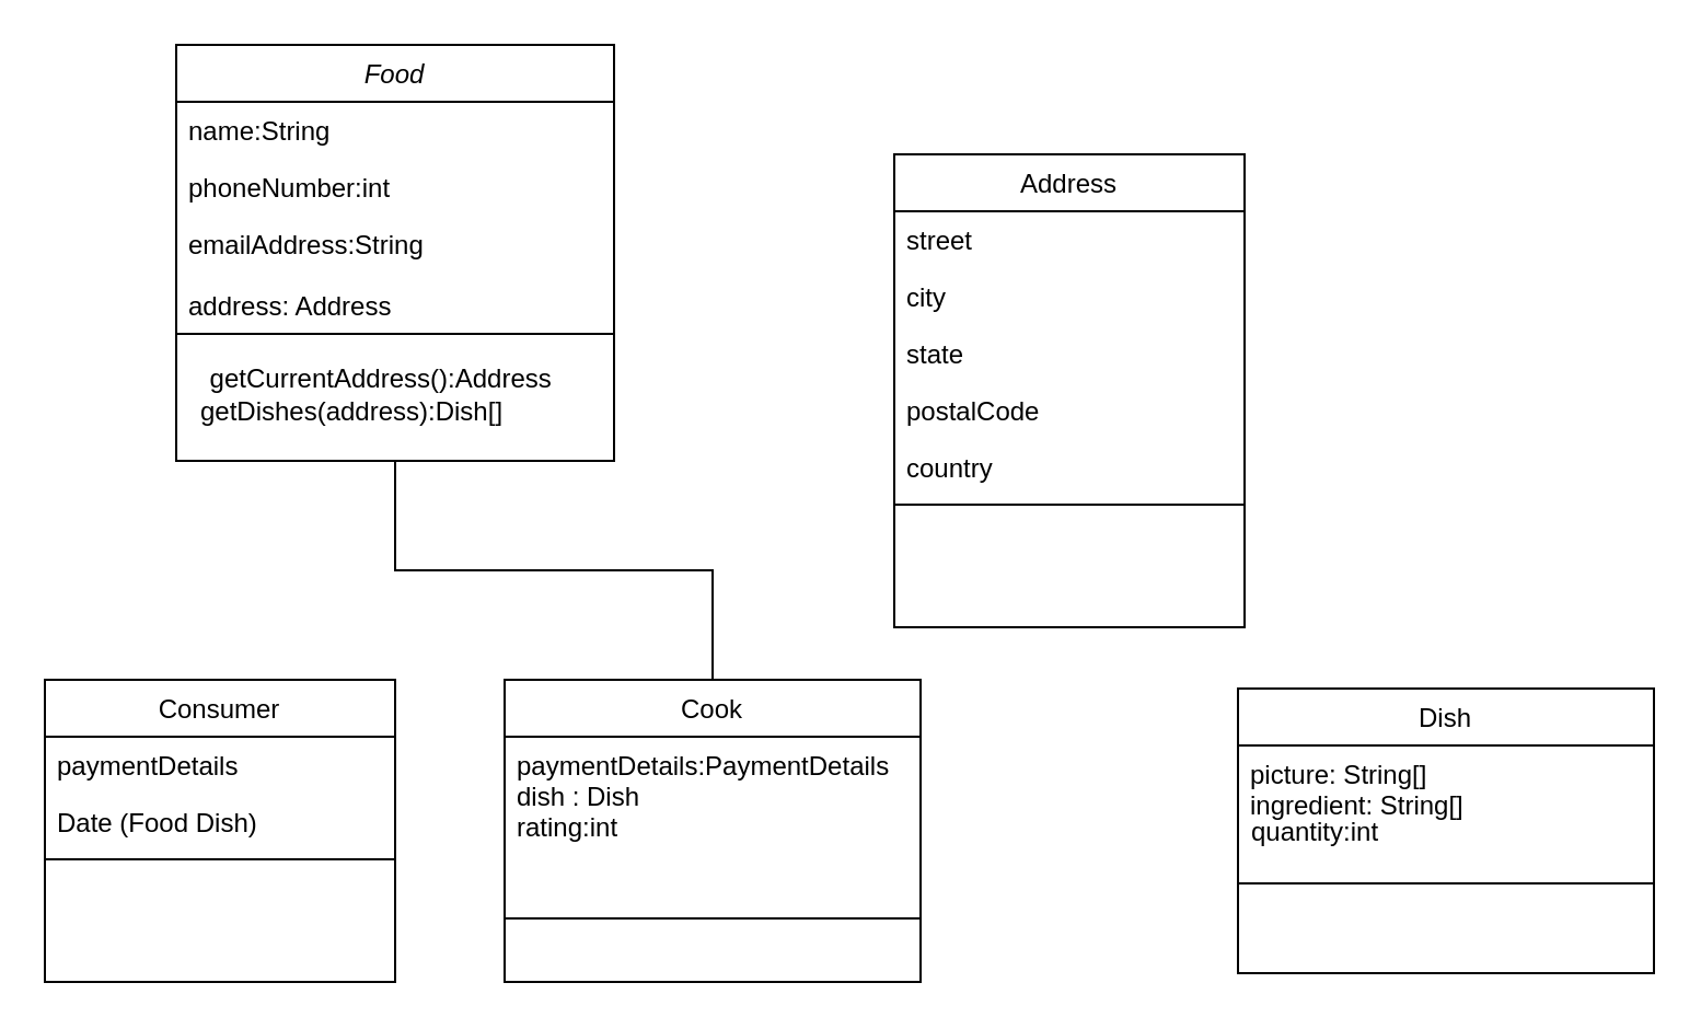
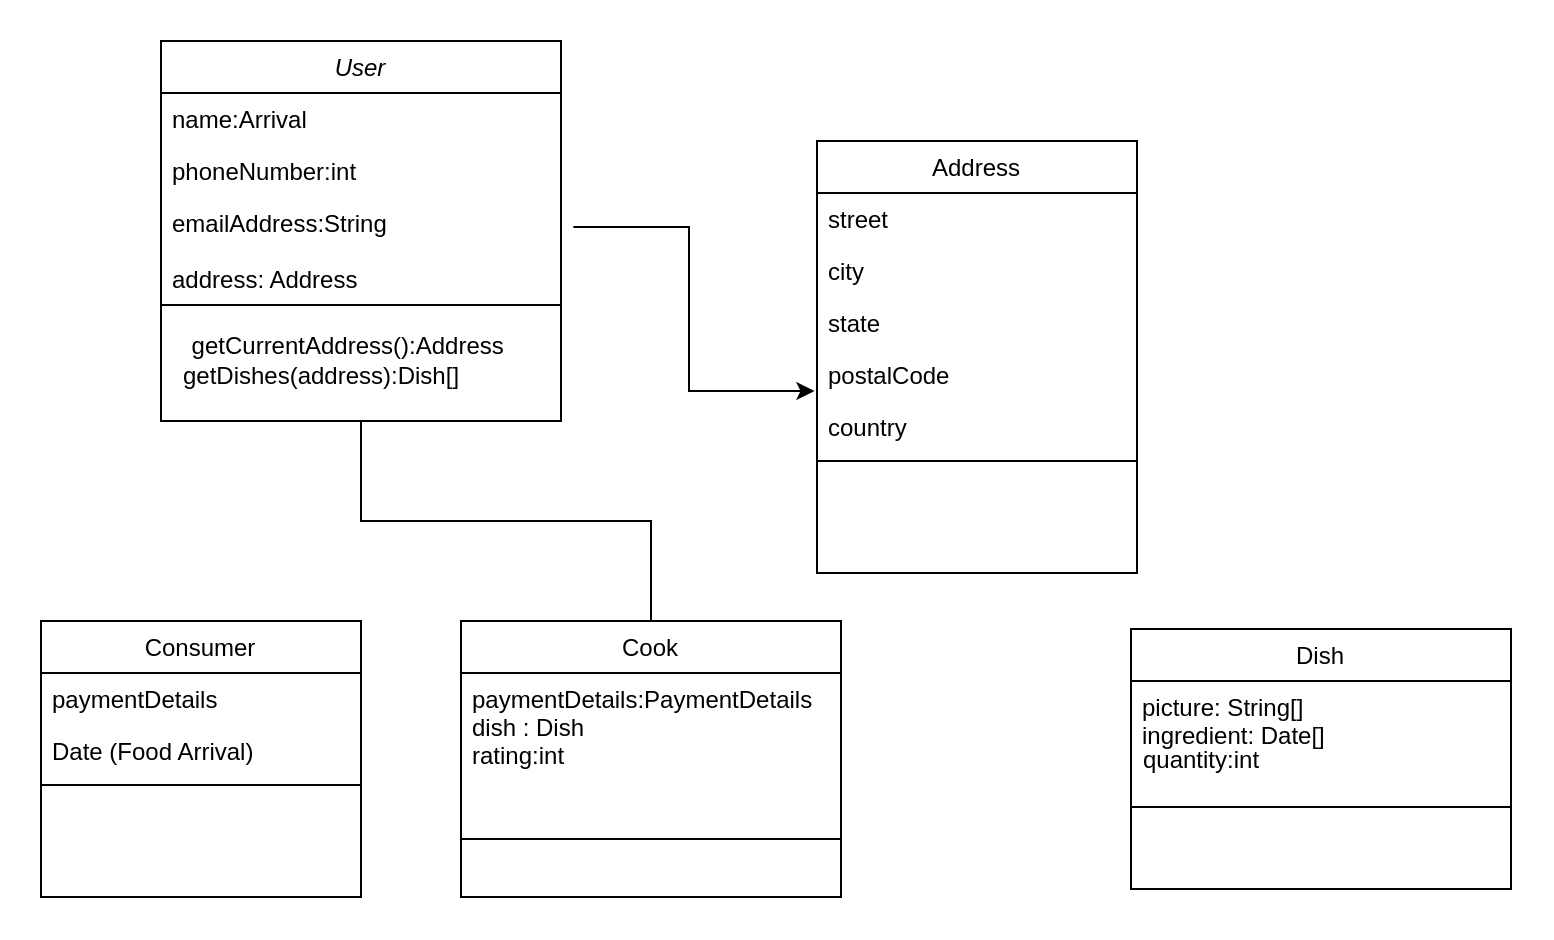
- <mxCell id="2" value="Food" style="swimlane;fontStyle=2;align=center;verticalAlign=top;childLayout=stackLayout;horizontal=1;startSize=26;horizontalStack=0;resizeParent=1;resizeLast=0;collapsible=1;marginBottom=0;rounded=0;shadow=0;strokeWidth=1;" vertex="1" parent="1"><mxGeometry x="80" y="20" width="200" height="190" as="geometry"><mxRectangle x="230" y="140" width="160" height="26" as="alternateBounds" /></mxGeometry></mxCell>
+ <mxCell id="2" value="User" style="swimlane;fontStyle=2;align=center;verticalAlign=top;childLayout=stackLayout;horizontal=1;startSize=26;horizontalStack=0;resizeParent=1;resizeLast=0;collapsible=1;marginBottom=0;rounded=0;shadow=0;strokeWidth=1;" vertex="1" parent="1"><mxGeometry x="80" y="20" width="200" height="190" as="geometry"><mxRectangle x="230" y="140" width="160" height="26" as="alternateBounds" /></mxGeometry></mxCell>
- <mxCell id="3" value="name:String" style="text;align=left;verticalAlign=top;spacingLeft=4;spacingRight=4;overflow=hidden;rotatable=0;points=[[0,0.5],[1,0.5]];portConstraint=eastwest;" vertex="1" parent="2"><mxGeometry y="26" width="200" height="26" as="geometry" /></mxCell>
+ <mxCell id="3" value="name:Arrival" style="text;align=left;verticalAlign=top;spacingLeft=4;spacingRight=4;overflow=hidden;rotatable=0;points=[[0,0.5],[1,0.5]];portConstraint=eastwest;" vertex="1" parent="2"><mxGeometry y="26" width="200" height="26" as="geometry" /></mxCell>
+ <mxCell id="22" style="edgeStyle=orthogonalEdgeStyle;rounded=0;orthogonalLoop=1;jettySize=auto;html=1;entryX=-0.008;entryY=0.808;entryDx=0;entryDy=0;entryPerimeter=0;exitX=1.031;exitY=0.3;exitDx=0;exitDy=0;exitPerimeter=0;" edge="1" parent="1" source="5" target="19"><mxGeometry relative="1" as="geometry"><mxPoint x="280" y="195.008" as="sourcePoint" /></mxGeometry></mxCell>
- <mxCell id="24" value="picture: String[]&#10;ingredient: String[]" style="text;align=left;verticalAlign=top;spacingLeft=4;spacingRight=4;overflow=hidden;rotatable=0;points=[[0,0.5],[1,0.5]];portConstraint=eastwest;" vertex="1" parent="23"><mxGeometry y="26" width="190" height="34" as="geometry" /></mxCell>
+ <mxCell id="24" value="picture: String[]&#10;ingredient: Date[]" style="text;align=left;verticalAlign=top;spacingLeft=4;spacingRight=4;overflow=hidden;rotatable=0;points=[[0,0.5],[1,0.5]];portConstraint=eastwest;" vertex="1" parent="23"><mxGeometry y="26" width="190" height="34" as="geometry" /></mxCell>
- <mxCell id="9" value="Date (Food Dish)" style="text;align=left;verticalAlign=top;spacingLeft=4;spacingRight=4;overflow=hidden;rotatable=0;points=[[0,0.5],[1,0.5]];portConstraint=eastwest;rounded=0;shadow=0;html=0;" vertex="1" parent="7"><mxGeometry y="52" width="160" height="26" as="geometry" /></mxCell>
+ <mxCell id="9" value="Date (Food Arrival)" style="text;align=left;verticalAlign=top;spacingLeft=4;spacingRight=4;overflow=hidden;rotatable=0;points=[[0,0.5],[1,0.5]];portConstraint=eastwest;rounded=0;shadow=0;html=0;" vertex="1" parent="7"><mxGeometry y="52" width="160" height="26" as="geometry" /></mxCell>
